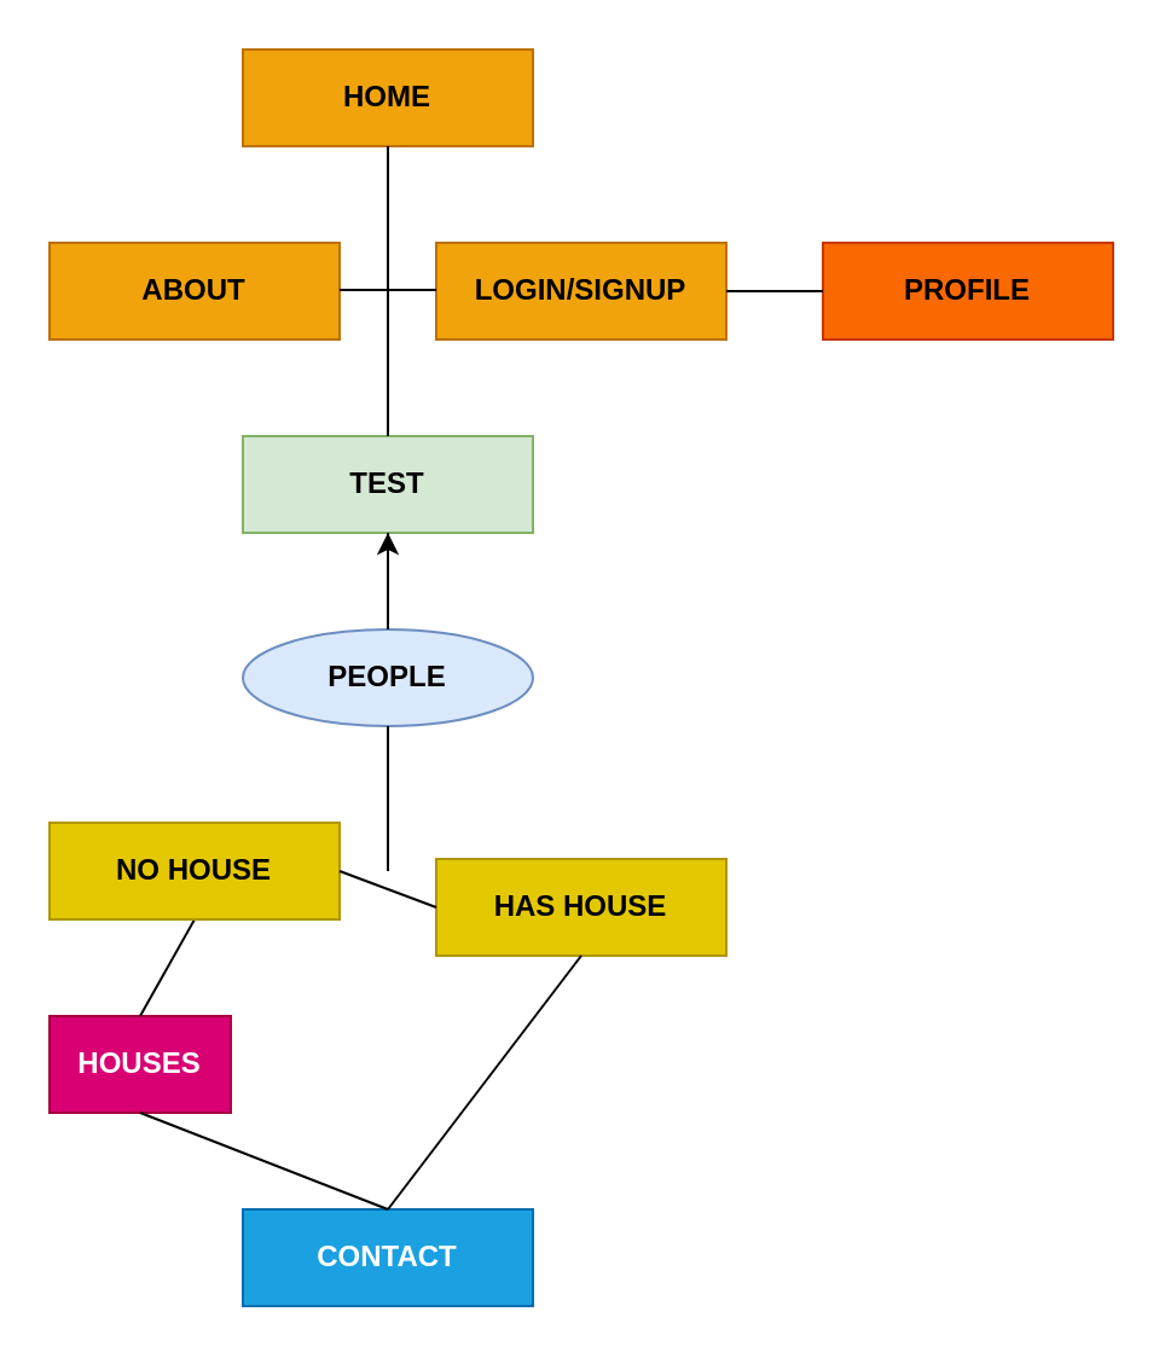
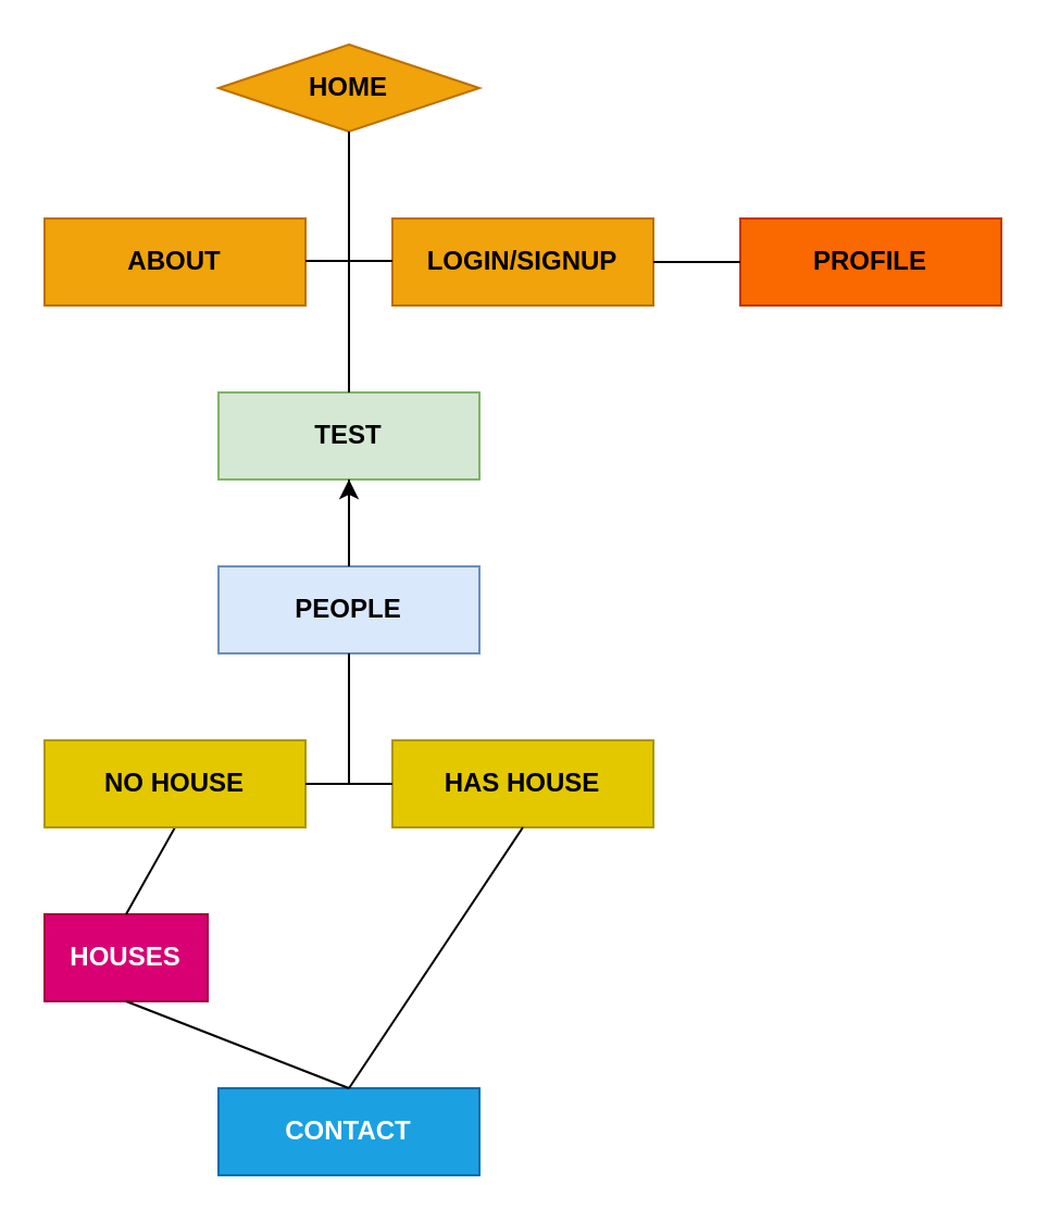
- <mxCell id="2" value="&lt;b&gt;HOME&lt;/b&gt;" style="rounded=0;whiteSpace=wrap;html=1;fillColor=#f0a30a;strokeColor=#BD7000;fontColor=#000000;" parent="1" vertex="1"><mxGeometry x="100" y="20" width="120" height="40" as="geometry" /></mxCell>
+ <mxCell id="2" value="&lt;b&gt;HOME&lt;/b&gt;" style="rhombus;whiteSpace=wrap;html=1;fillColor=#f0a30a;strokeColor=#BD7000;fontColor=#000000;" parent="1" vertex="1"><mxGeometry x="100" y="20" width="120" height="40" as="geometry" /></mxCell>
- <mxCell id="7" value="&lt;b&gt;PEOPLE&lt;/b&gt;" style="ellipse;whiteSpace=wrap;html=1;fillColor=#dae8fc;strokeColor=#6c8ebf;" parent="1" vertex="1"><mxGeometry x="100" y="260" width="120" height="40" as="geometry" /></mxCell>
+ <mxCell id="7" value="&lt;b&gt;PEOPLE&lt;/b&gt;" style="rounded=0;whiteSpace=wrap;html=1;fillColor=#dae8fc;strokeColor=#6c8ebf;" parent="1" vertex="1"><mxGeometry x="100" y="260" width="120" height="40" as="geometry" /></mxCell>
- <mxCell id="16" value="&lt;b&gt;HAS HOUSE&lt;/b&gt;" style="rounded=0;whiteSpace=wrap;html=1;fillColor=#e3c800;strokeColor=#B09500;fontColor=#000000;" vertex="1" parent="1"><mxGeometry x="180" y="355" width="120" height="40" as="geometry" /></mxCell>
+ <mxCell id="16" value="&lt;b&gt;HAS HOUSE&lt;/b&gt;" style="rounded=0;whiteSpace=wrap;html=1;fillColor=#e3c800;strokeColor=#B09500;fontColor=#000000;" vertex="1" parent="1"><mxGeometry x="180" y="340" width="120" height="40" as="geometry" /></mxCell>
